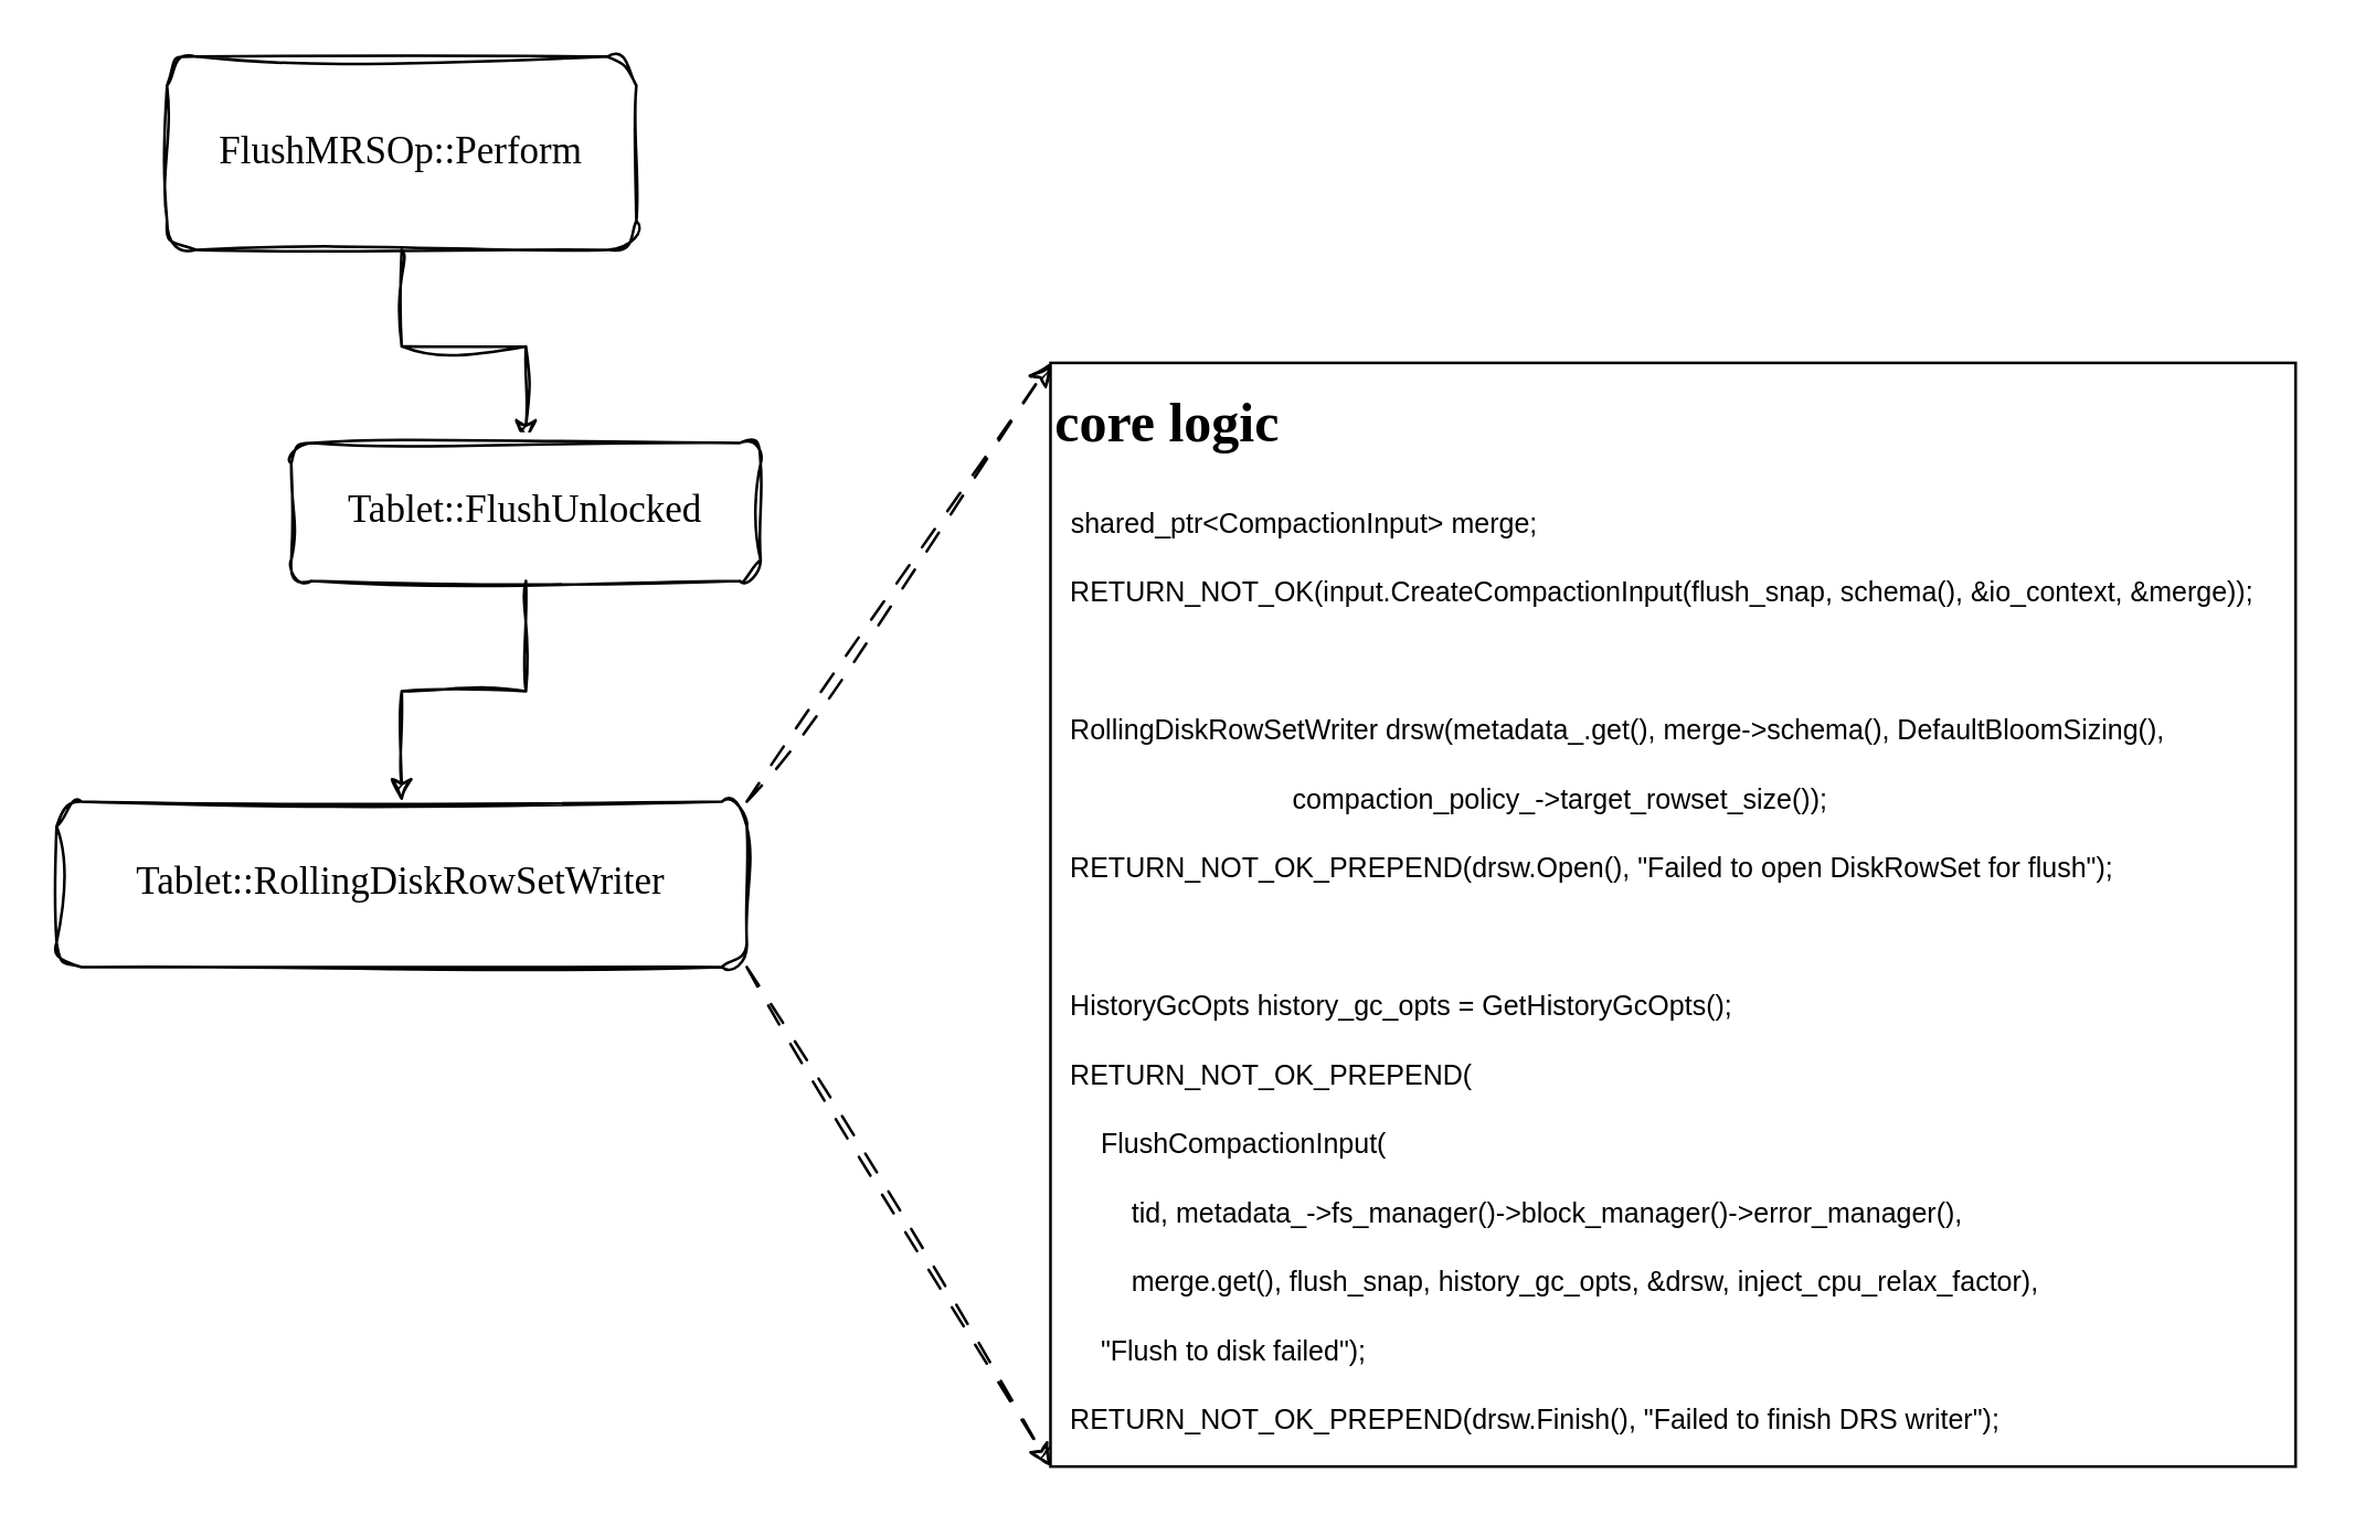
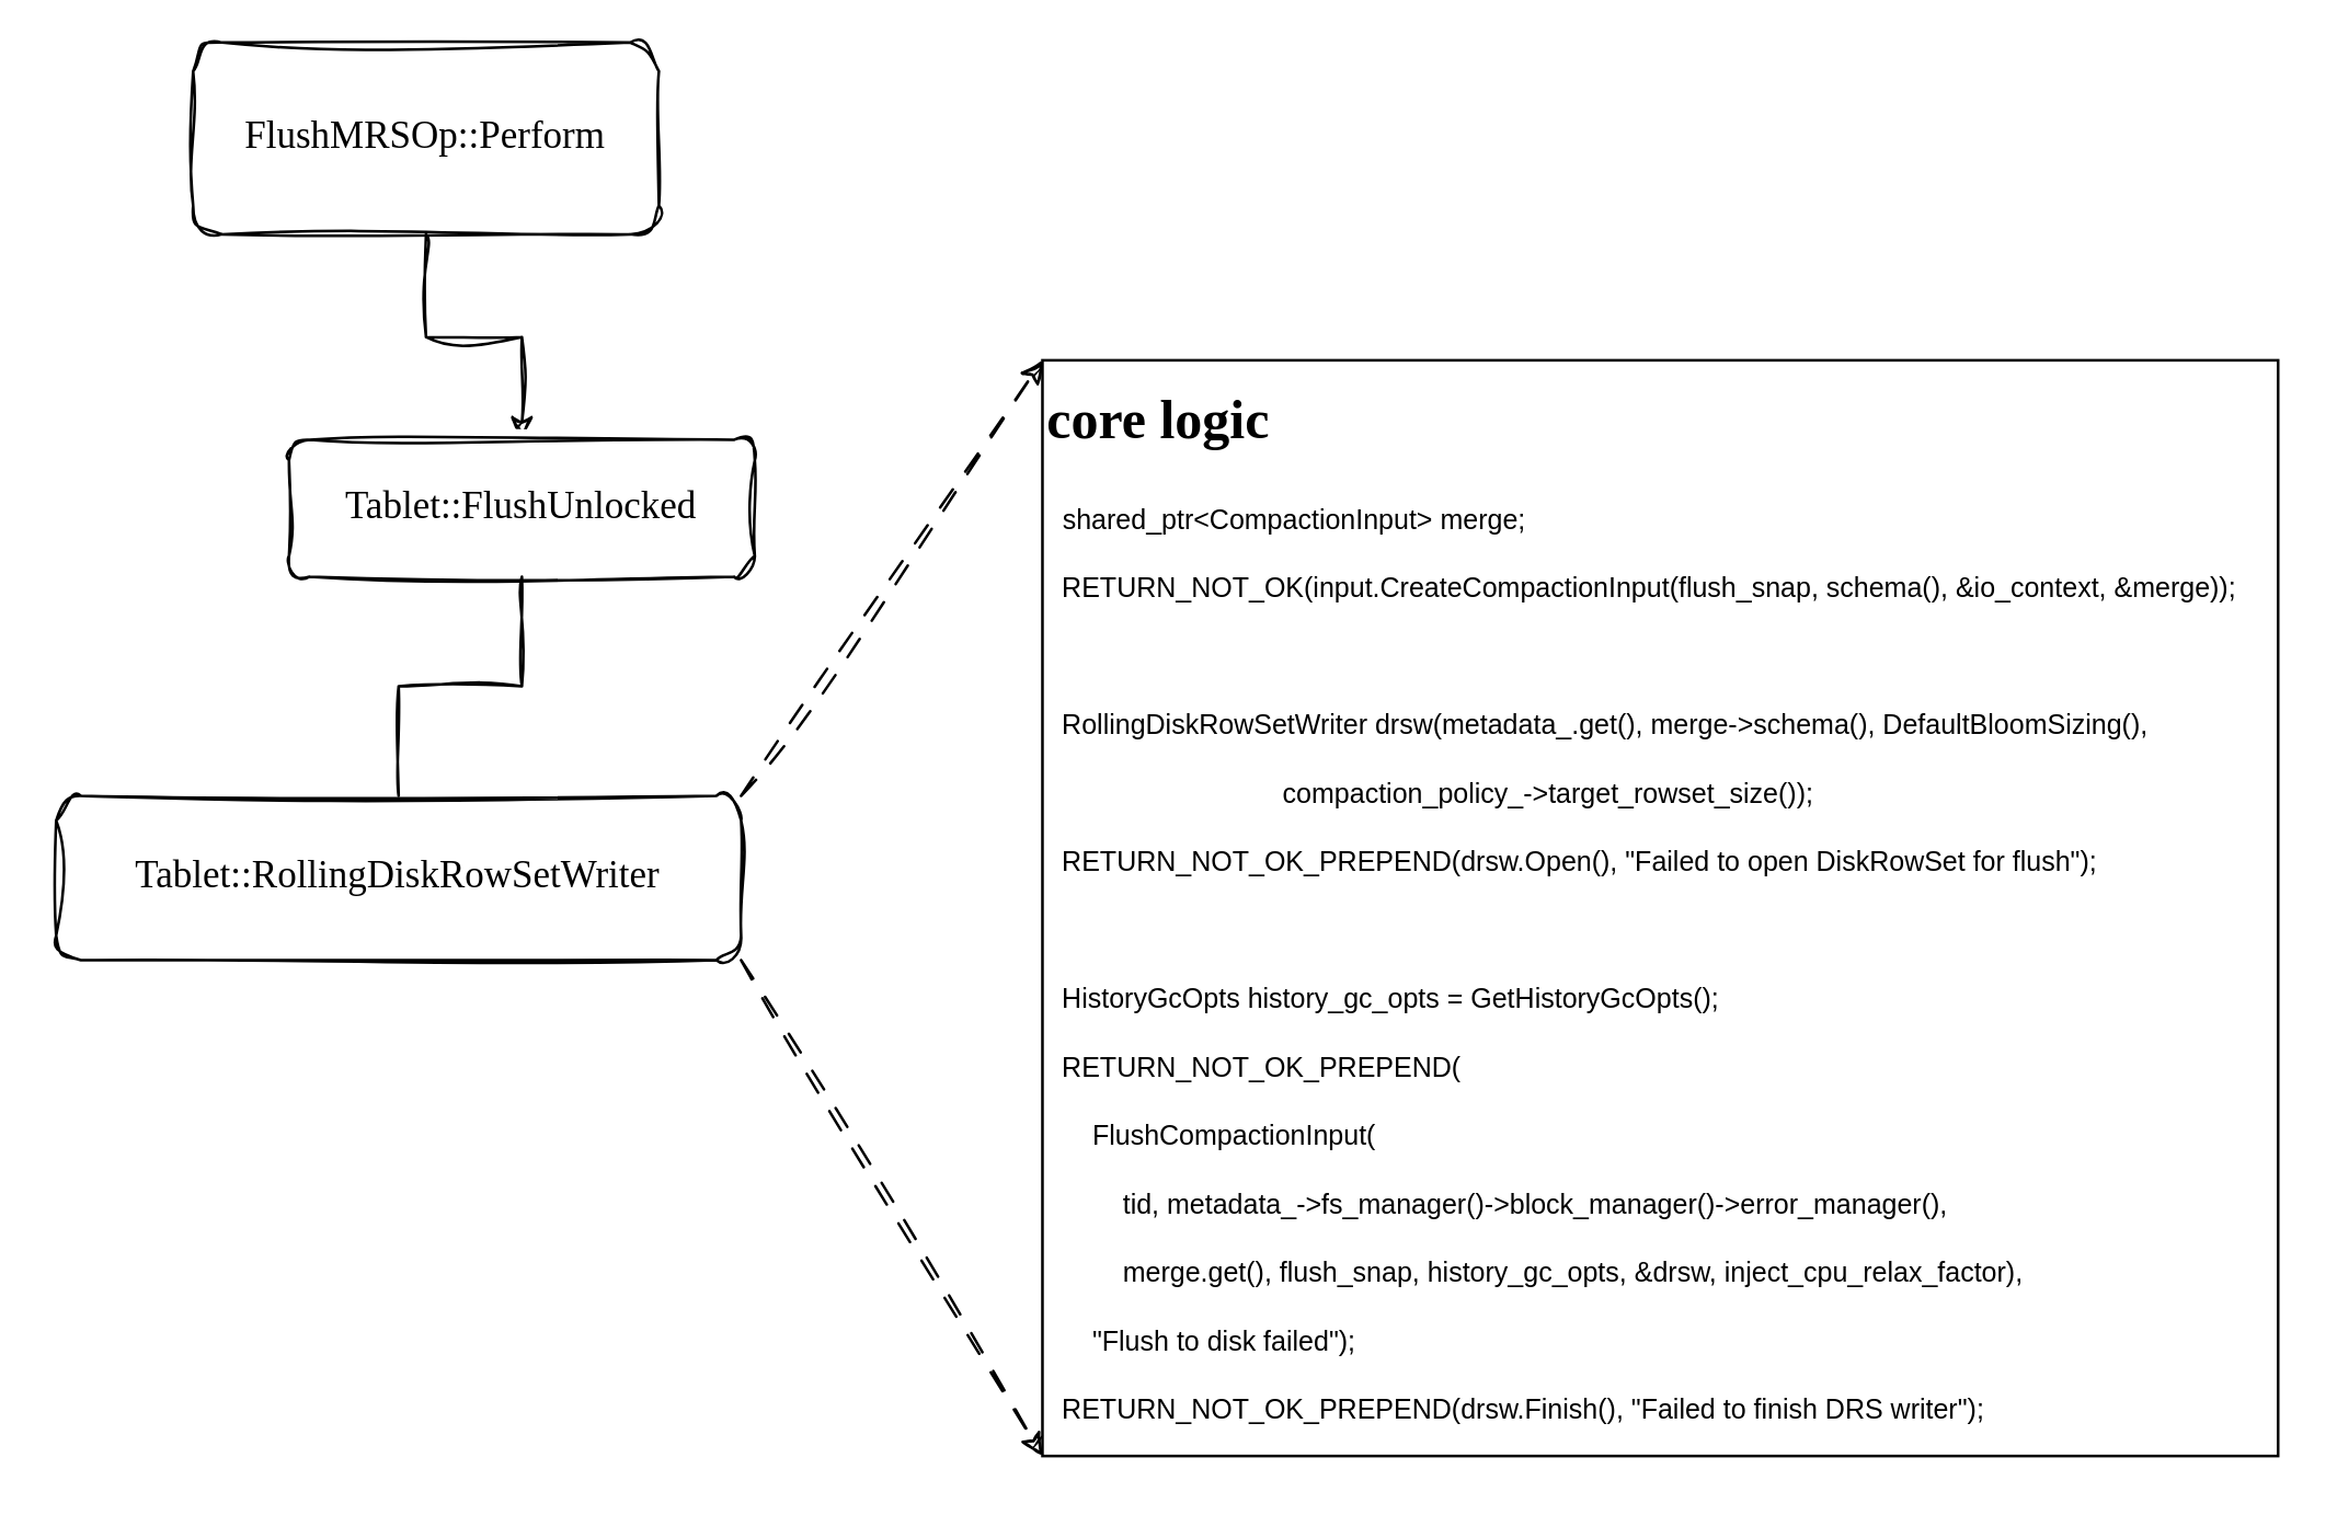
- <mxCell id="3" value="&lt;font style=&quot;font-size: 14px;&quot; face=&quot;Comic Sans MS&quot;&gt;FlushMRSOp::Perform&lt;/font&gt;" style="rounded=1;whiteSpace=wrap;html=1;sketch=1;hachureGap=4;jiggle=2;curveFitting=1;fontFamily=Architects Daughter;fontSource=https%3A%2F%2Ffonts.googleapis.com%2Fcss%3Ffamily%3DArchitects%2BDaughter;" vertex="1" parent="1"><mxGeometry x="60" y="20" width="170" height="70" as="geometry" /></mxCell>
+ <mxCell id="3" value="&lt;font style=&quot;font-size: 14px;&quot; face=&quot;Comic Sans MS&quot;&gt;FlushMRSOp::Perform&lt;/font&gt;" style="rounded=1;whiteSpace=wrap;html=1;sketch=1;hachureGap=4;jiggle=2;curveFitting=1;fontFamily=Architects Daughter;fontSource=https%3A%2F%2Ffonts.googleapis.com%2Fcss%3Ffamily%3DArchitects%2BDaughter;" vertex="1" parent="1"><mxGeometry x="70" y="15" width="170" height="70" as="geometry" /></mxCell>
- <mxCell id="4" style="edgeStyle=orthogonalEdgeStyle;rounded=0;sketch=1;hachureGap=4;jiggle=2;curveFitting=1;orthogonalLoop=1;jettySize=auto;html=1;fontFamily=Architects Daughter;fontSource=https%3A%2F%2Ffonts.googleapis.com%2Fcss%3Ffamily%3DArchitects%2BDaughter;" edge="1" parent="1" source="5" target="8"><mxGeometry relative="1" as="geometry" /></mxCell>
+ <mxCell id="4" style="edgeStyle=orthogonalEdgeStyle;rounded=0;sketch=1;hachureGap=4;jiggle=2;curveFitting=1;orthogonalLoop=1;jettySize=auto;html=1;fontFamily=Architects Daughter;fontSource=https%3A%2F%2Ffonts.googleapis.com%2Fcss%3Ffamily%3DArchitects%2BDaughter;endArrow=none;" edge="1" parent="1" source="5" target="8"><mxGeometry relative="1" as="geometry" /></mxCell>
